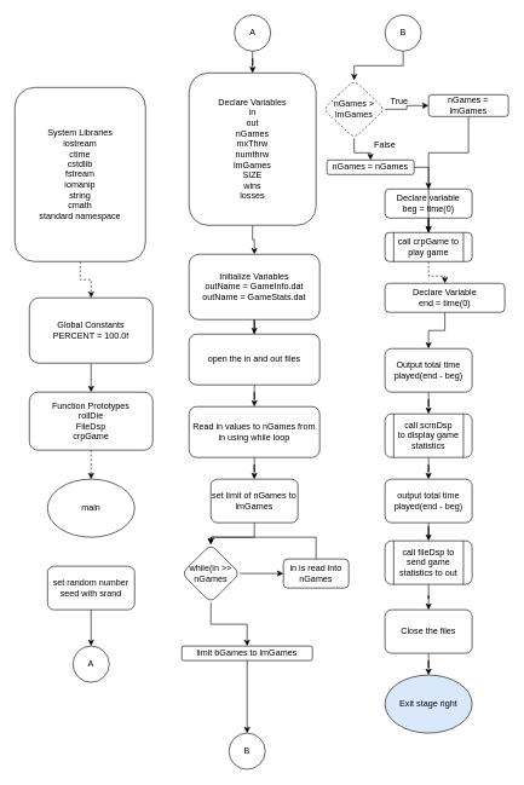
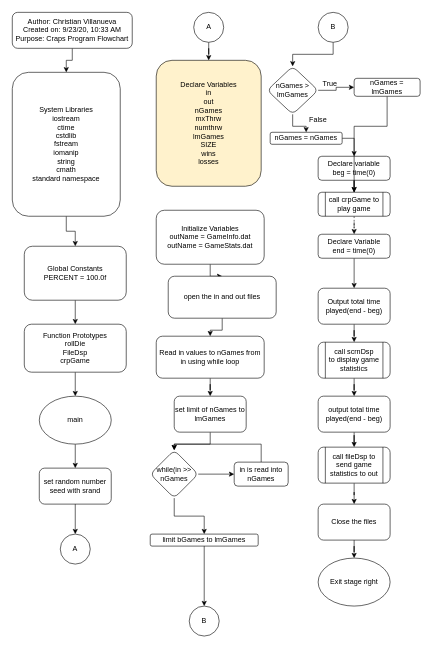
+ <mxCell id="3" value="Author: Christian Villanueva&lt;br&gt;Created on: 9/23/20, 10:33 AM&lt;br&gt;Purpose: Craps Program Flowchart&lt;br&gt;" style="rounded=1;whiteSpace=wrap;html=1;" parent="1" vertex="1"><mxGeometry x="20" y="20" width="200" height="60" as="geometry" /></mxCell>
+ <mxCell id="2" value="" style="edgeStyle=orthogonalEdgeStyle;rounded=0;orthogonalLoop=1;jettySize=auto;html=1;" parent="1" source="3" target="5" edge="1"><mxGeometry relative="1" as="geometry" /></mxCell>
- <mxCell id="56" value="nGames &amp;gt; lmGames" style="rhombus;whiteSpace=wrap;html=1;rounded=1;dashed=1;" parent="1" vertex="1"><mxGeometry x="445" y="110" width="85" height="80" as="geometry" /></mxCell>
+ <mxCell id="56" value="nGames &amp;gt; lmGames" style="rhombus;whiteSpace=wrap;html=1;rounded=1;" parent="1" vertex="1"><mxGeometry x="445" y="110" width="85" height="80" as="geometry" /></mxCell>
- <mxCell id="13" value="Declare Variables&lt;br&gt;in&lt;br&gt;out&lt;br&gt;nGames&lt;br&gt;mxThrw&lt;br&gt;numthrw&lt;br&gt;lmGames&lt;br&gt;SIZE&lt;br&gt;wins&lt;br&gt;losses" style="whiteSpace=wrap;html=1;rounded=1;" parent="1" vertex="1"><mxGeometry x="260" y="100" width="175" height="210" as="geometry" /></mxCell>
+ <mxCell id="13" value="Declare Variables&lt;br&gt;in&lt;br&gt;out&lt;br&gt;nGames&lt;br&gt;mxThrw&lt;br&gt;numthrw&lt;br&gt;lmGames&lt;br&gt;SIZE&lt;br&gt;wins&lt;br&gt;losses" style="whiteSpace=wrap;html=1;rounded=1;fillColor=#fff2cc;" parent="1" vertex="1"><mxGeometry x="260" y="100" width="175" height="210" as="geometry" /></mxCell>
- <mxCell id="12" value="" style="edgeStyle=orthogonalEdgeStyle;rounded=0;orthogonalLoop=1;jettySize=auto;html=1;" parent="1" source="13" target="20" edge="1"><mxGeometry relative="1" as="geometry" /></mxCell>
- <mxCell id="4" value="" style="edgeStyle=orthogonalEdgeStyle;rounded=0;orthogonalLoop=1;jettySize=auto;html=1;dashed=1;" parent="1" source="5" target="7" edge="1"><mxGeometry relative="1" as="geometry" /></mxCell>
+ <mxCell id="4" value="" style="edgeStyle=orthogonalEdgeStyle;rounded=0;orthogonalLoop=1;jettySize=auto;html=1;" parent="1" source="5" target="7" edge="1"><mxGeometry relative="1" as="geometry" /></mxCell>
- <mxCell id="46" value="Declare Variable&lt;br&gt;end = time(0)" style="whiteSpace=wrap;html=1;rounded=1;" parent="1" vertex="1"><mxGeometry x="530" y="390" width="165" height="40" as="geometry" /></mxCell>
+ <mxCell id="46" value="Declare Variable&lt;br&gt;end = time(0)" style="whiteSpace=wrap;html=1;rounded=1;" parent="1" vertex="1"><mxGeometry x="530" y="390" width="120" height="40" as="geometry" /></mxCell>
- <mxCell id="22" value="open the in and out files" style="whiteSpace=wrap;html=1;rounded=1;" parent="1" vertex="1"><mxGeometry x="260" y="460" width="180" height="70" as="geometry" /></mxCell>
+ <mxCell id="22" value="open the in and out files" style="whiteSpace=wrap;html=1;rounded=1;" parent="1" vertex="1"><mxGeometry x="280" y="460" width="180" height="70" as="geometry" /></mxCell>
- <mxCell id="8" value="" style="edgeStyle=orthogonalEdgeStyle;rounded=0;orthogonalLoop=1;jettySize=auto;html=1;dashed=1;" parent="1" source="9" target="11" edge="1"><mxGeometry relative="1" as="geometry" /></mxCell>
+ <mxCell id="8" value="" style="edgeStyle=orthogonalEdgeStyle;rounded=0;orthogonalLoop=1;jettySize=auto;html=1;" parent="1" source="9" target="11" edge="1"><mxGeometry relative="1" as="geometry" /></mxCell>
+ <mxCell id="10" value="" style="edgeStyle=orthogonalEdgeStyle;rounded=0;orthogonalLoop=1;jettySize=auto;html=1;" parent="1" source="11" target="17" edge="1"><mxGeometry relative="1" as="geometry" /></mxCell>
- <mxCell id="40" value="Exit stage right" style="ellipse;whiteSpace=wrap;html=1;rounded=1;fillColor=#dae8fc;" parent="1" vertex="1"><mxGeometry x="530" y="930" width="120" height="80" as="geometry" /></mxCell>
+ <mxCell id="40" value="Exit stage right" style="ellipse;whiteSpace=wrap;html=1;rounded=1;" parent="1" vertex="1"><mxGeometry x="530" y="930" width="120" height="80" as="geometry" /></mxCell>
